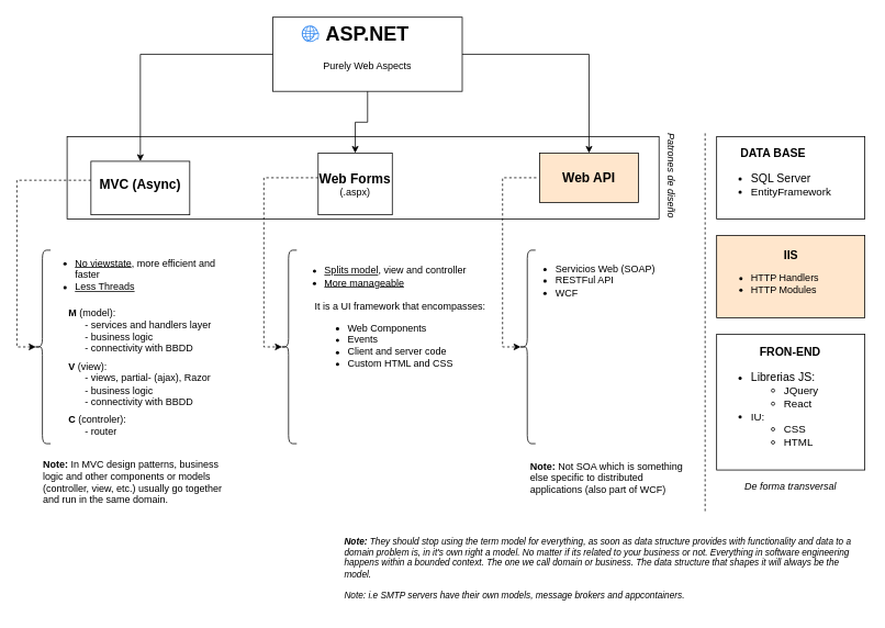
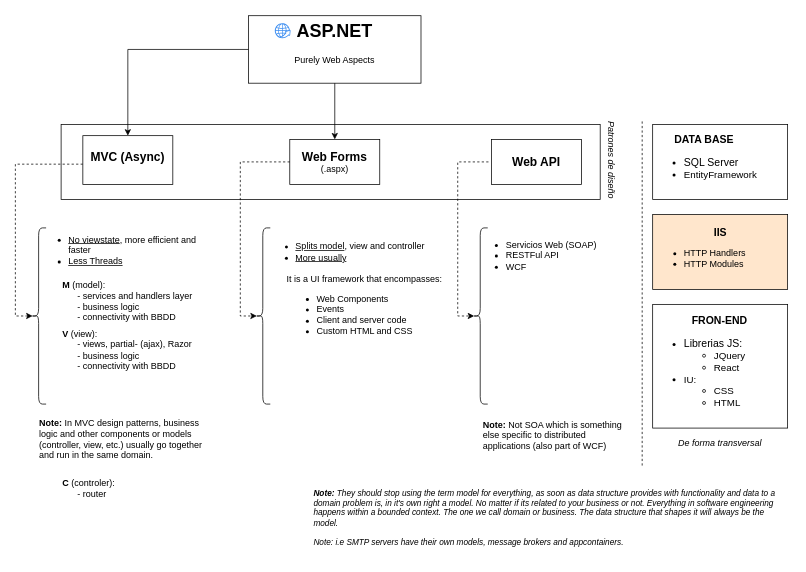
- <mxCell id="5" style="edgeStyle=orthogonalEdgeStyle;rounded=0;orthogonalLoop=1;jettySize=auto;html=1;exitX=1;exitY=0.5;exitDx=0;exitDy=0;" parent="1" source="6" target="10" edge="1"><mxGeometry relative="1" as="geometry"><mxPoint x="511" y="80" as="sourcePoint" /></mxGeometry></mxCell>
- <mxCell id="10" value="&lt;b&gt;&lt;font style=&quot;font-size: 16px;&quot;&gt;Web API&lt;/font&gt;&lt;/b&gt;" style="rounded=0;whiteSpace=wrap;html=1;fillColor=#ffe6cc;" parent="1" vertex="1"><mxGeometry x="655" y="185" width="120" height="60" as="geometry" /></mxCell>
+ <mxCell id="10" value="&lt;b&gt;&lt;font style=&quot;font-size: 16px;&quot;&gt;Web API&lt;/font&gt;&lt;/b&gt;" style="rounded=0;whiteSpace=wrap;html=1;" parent="1" vertex="1"><mxGeometry x="655" y="185" width="120" height="60" as="geometry" /></mxCell>
- <mxCell id="9" value="&lt;b&gt;&lt;font style=&quot;font-size: 16px;&quot;&gt;Web Forms &lt;/font&gt;&lt;/b&gt;(.aspx)" style="rounded=0;whiteSpace=wrap;html=1;" parent="1" vertex="1"><mxGeometry x="386" y="185" width="90" height="75" as="geometry" /></mxCell>
+ <mxCell id="9" value="&lt;b&gt;&lt;font style=&quot;font-size: 16px;&quot;&gt;Web Forms &lt;/font&gt;&lt;/b&gt;(.aspx)" style="rounded=0;whiteSpace=wrap;html=1;" parent="1" vertex="1"><mxGeometry x="386" y="185" width="120" height="60" as="geometry" /></mxCell>
- <mxCell id="8" value="&lt;h1 style=&quot;margin-top: 0px; font-size: 16px;&quot;&gt;MVC (Async)&lt;/h1&gt;" style="rounded=0;whiteSpace=wrap;html=1;" parent="1" vertex="1"><mxGeometry x="110" y="195" width="120" height="65" as="geometry" /></mxCell>
+ <mxCell id="8" value="&lt;h1 style=&quot;margin-top: 0px; font-size: 16px;&quot;&gt;MVC (Async)&lt;/h1&gt;" style="rounded=0;whiteSpace=wrap;html=1;" parent="1" vertex="1"><mxGeometry x="110" y="180" width="120" height="65" as="geometry" /></mxCell>
- <mxCell id="18" value="&lt;ul style=&quot;text-align: left;&quot;&gt;&lt;li style=&quot;&quot;&gt;&lt;u&gt;Splits model&lt;/u&gt;, view and controller&lt;br&gt;&lt;/li&gt;&lt;li style=&quot;&quot;&gt;&lt;u&gt;More manageable&lt;/u&gt;&lt;br&gt;&lt;/li&gt;&lt;/ul&gt;" style="text;html=1;align=center;verticalAlign=middle;whiteSpace=wrap;rounded=0;" parent="1" vertex="1"><mxGeometry x="340" y="305" width="240" height="60" as="geometry" /></mxCell>
+ <mxCell id="18" value="&lt;ul style=&quot;text-align: left;&quot;&gt;&lt;li style=&quot;&quot;&gt;&lt;u&gt;Splits model&lt;/u&gt;, view and controller&lt;br&gt;&lt;/li&gt;&lt;li style=&quot;&quot;&gt;&lt;u&gt;More usually&lt;/u&gt;&lt;br&gt;&lt;/li&gt;&lt;/ul&gt;" style="text;html=1;align=center;verticalAlign=middle;whiteSpace=wrap;rounded=0;" parent="1" vertex="1"><mxGeometry x="340" y="305" width="240" height="60" as="geometry" /></mxCell>
- <mxCell id="15" value="&lt;b style=&quot;&quot;&gt;C&amp;nbsp;&lt;/b&gt;(controler):&lt;div&gt;&amp;nbsp; &amp;nbsp; &amp;nbsp; - router&lt;/div&gt;" style="text;html=1;align=left;verticalAlign=middle;whiteSpace=wrap;rounded=0;" parent="1" vertex="1"><mxGeometry x="81" y="498" width="250" height="35" as="geometry" /></mxCell>
+ <mxCell id="15" value="&lt;b style=&quot;&quot;&gt;C&amp;nbsp;&lt;/b&gt;(controler):&lt;div&gt;&amp;nbsp; &amp;nbsp; &amp;nbsp; - router&lt;/div&gt;" style="text;html=1;align=left;verticalAlign=middle;whiteSpace=wrap;rounded=0;" parent="1" vertex="1"><mxGeometry x="81" y="633" width="250" height="35" as="geometry" /></mxCell>
